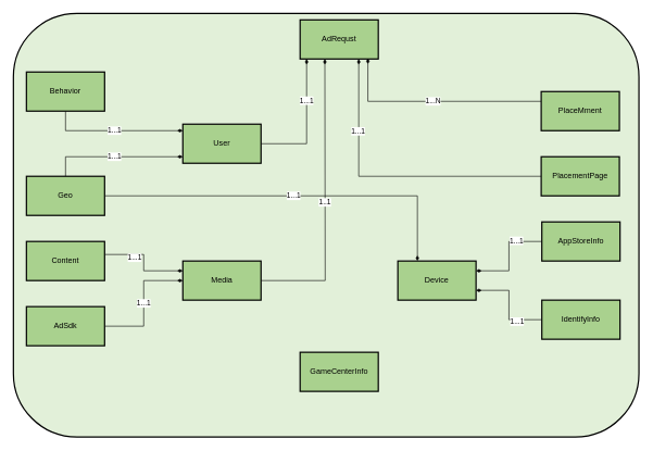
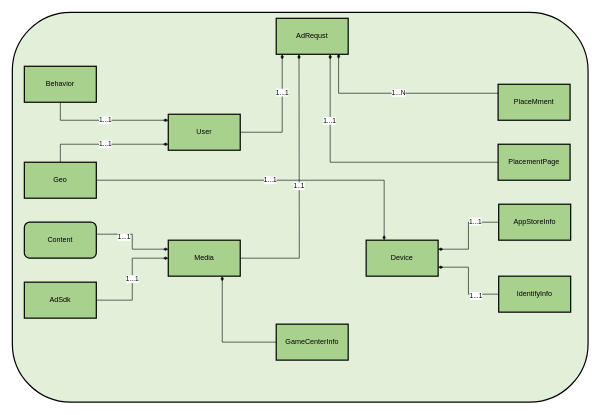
- <mxCell id="20" value="Content" style="rounded=0;whiteSpace=wrap;html=1;fillColor=#A9D18E;strokeWidth=2;" vertex="1" parent="1"><mxGeometry x="40" y="370" width="120" height="60" as="geometry" /></mxCell>
+ <mxCell id="20" value="Content" style="whiteSpace=wrap;html=1;fillColor=#A9D18E;strokeWidth=2;rounded=1;" vertex="1" parent="1"><mxGeometry x="40" y="370" width="120" height="60" as="geometry" /></mxCell>
+ <mxCell id="23" style="edgeStyle=orthogonalEdgeStyle;rounded=0;orthogonalLoop=1;jettySize=auto;html=1;entryX=0.75;entryY=1;entryDx=0;entryDy=0;endArrow=diamondThin;endFill=1;" edge="1" parent="1" source="24" target="17"><mxGeometry relative="1" as="geometry" /></mxCell>
